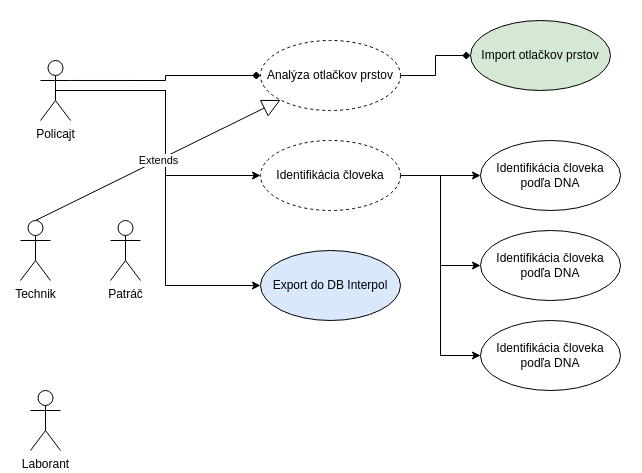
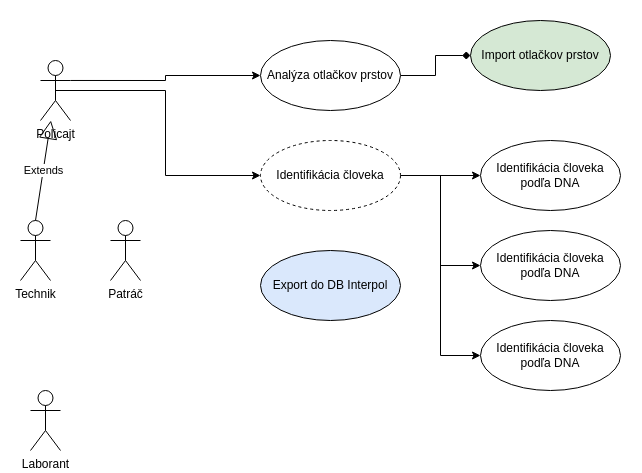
- <mxCell id="2" style="edgeStyle=orthogonalEdgeStyle;rounded=0;orthogonalLoop=1;jettySize=auto;html=1;exitX=1;exitY=0.333;exitDx=0;exitDy=0;exitPerimeter=0;entryX=0;entryY=0.5;entryDx=0;entryDy=0;endArrow=diamond;" edge="1" parent="1" source="5" target="11"><mxGeometry relative="1" as="geometry" /></mxCell>
+ <mxCell id="2" style="edgeStyle=orthogonalEdgeStyle;rounded=0;orthogonalLoop=1;jettySize=auto;html=1;exitX=1;exitY=0.333;exitDx=0;exitDy=0;exitPerimeter=0;entryX=0;entryY=0.5;entryDx=0;entryDy=0;" edge="1" parent="1" source="5" target="11"><mxGeometry relative="1" as="geometry" /></mxCell>
- <mxCell id="11" value="Analýza otlačkov prstov" style="ellipse;whiteSpace=wrap;html=1;dashed=1;" vertex="1" parent="1"><mxGeometry x="260" y="40" width="140" height="70" as="geometry" /></mxCell>
+ <mxCell id="11" value="Analýza otlačkov prstov" style="ellipse;whiteSpace=wrap;html=1;" vertex="1" parent="1"><mxGeometry x="260" y="40" width="140" height="70" as="geometry" /></mxCell>
- <mxCell id="8" value="Extends" style="endArrow=block;endSize=16;endFill=0;html=1;rounded=0;exitX=0.5;exitY=0;exitDx=0;exitDy=0;exitPerimeter=0;" edge="1" parent="1" source="7" target="11"><mxGeometry width="160" relative="1" as="geometry"><mxPoint x="120" y="240" as="sourcePoint" /><mxPoint x="280" y="240" as="targetPoint" /></mxGeometry></mxCell>
+ <mxCell id="8" value="Extends" style="endArrow=block;endSize=16;endFill=0;html=1;rounded=0;exitX=0.5;exitY=0;exitDx=0;exitDy=0;exitPerimeter=0;" edge="1" parent="1" source="7" target="5"><mxGeometry width="160" relative="1" as="geometry"><mxPoint x="120" y="240" as="sourcePoint" /><mxPoint x="280" y="240" as="targetPoint" /></mxGeometry></mxCell>
- <mxCell id="4" style="edgeStyle=orthogonalEdgeStyle;rounded=0;orthogonalLoop=1;jettySize=auto;html=1;exitX=0.5;exitY=0.5;exitDx=0;exitDy=0;exitPerimeter=0;entryX=0;entryY=0.5;entryDx=0;entryDy=0;" edge="1" parent="1" source="5" target="20"><mxGeometry relative="1" as="geometry" /></mxCell>
